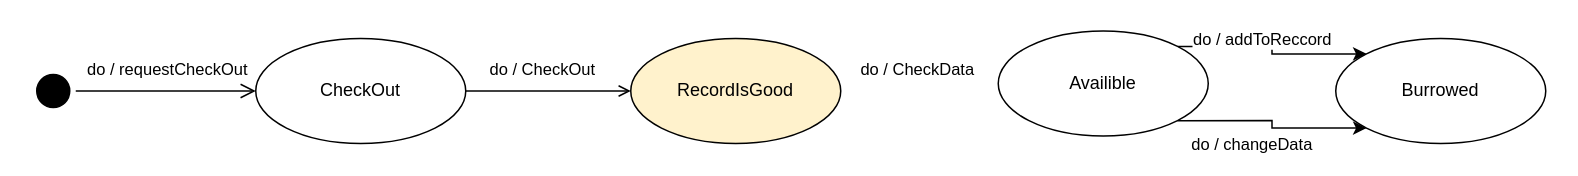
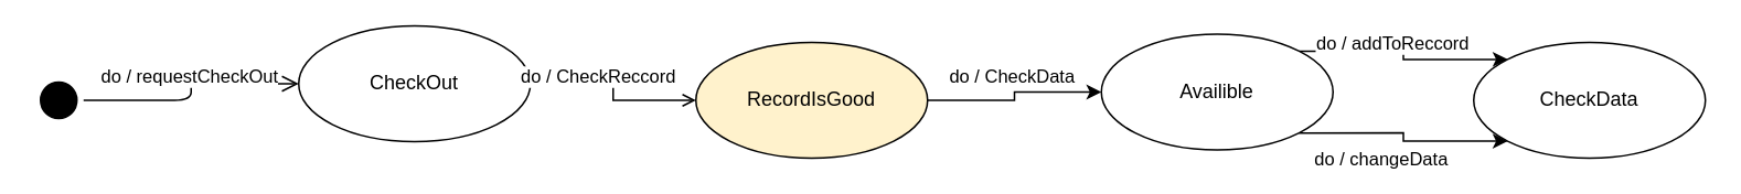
- <mxCell id="13" value="do / CheckOut" style="edgeLabel;html=1;align=center;verticalAlign=middle;resizable=0;points=[];" vertex="1" connectable="0" parent="1"><mxGeometry x="360" y="45" as="geometry" /></mxCell>
+ <mxCell id="13" value="do / CheckReccord" style="edgeLabel;html=1;align=center;verticalAlign=middle;resizable=0;points=[];" vertex="1" connectable="0" parent="1"><mxGeometry x="360" y="45" as="geometry" /></mxCell>
- <mxCell id="5" value="CheckOut" style="ellipse;whiteSpace=wrap;html=1;comic=0;strokeColor=#000000;" vertex="1" parent="1"><mxGeometry x="170" y="25" width="140" height="70" as="geometry" /></mxCell>
+ <mxCell id="5" value="CheckOut" style="ellipse;whiteSpace=wrap;html=1;comic=0;strokeColor=#000000;" vertex="1" parent="1"><mxGeometry x="180" y="15" width="140" height="70" as="geometry" /></mxCell>
+ <mxCell id="8" style="edgeStyle=orthogonalEdgeStyle;rounded=0;orthogonalLoop=1;jettySize=auto;html=1;exitX=1;exitY=0.5;exitDx=0;exitDy=0;entryX=0;entryY=0.5;entryDx=0;entryDy=0;strokeColor=#000000;" edge="1" parent="1" source="7" target="11"><mxGeometry relative="1" as="geometry"><mxPoint x="295" y="70" as="sourcePoint" /><mxPoint x="785" y="225" as="targetPoint" /></mxGeometry></mxCell>
- <mxCell id="12" value="Burrowed" style="ellipse;whiteSpace=wrap;html=1;comic=0;strokeColor=#000000;" vertex="1" parent="1"><mxGeometry x="890" y="25" width="140" height="70" as="geometry" /></mxCell>
+ <mxCell id="12" value="CheckData" style="ellipse;whiteSpace=wrap;html=1;comic=0;strokeColor=#000000;" vertex="1" parent="1"><mxGeometry x="890" y="25" width="140" height="70" as="geometry" /></mxCell>
